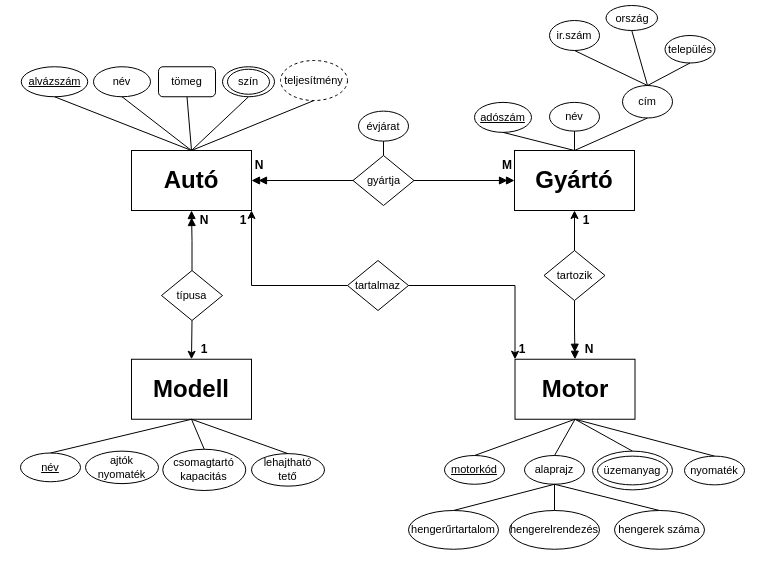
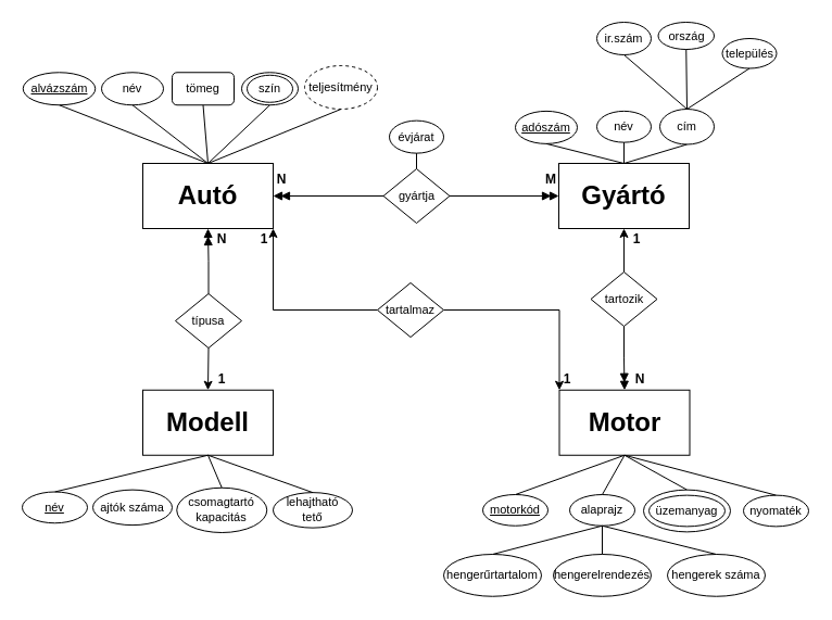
- <mxCell id="38" value="ország" style="ellipse;whiteSpace=wrap;html=1;fontSize=11;fillColor=none;" parent="1" vertex="1"><mxGeometry x="605.5" y="5" width="51.5" height="25" as="geometry" /></mxCell>
+ <mxCell id="38" value="ország" style="ellipse;whiteSpace=wrap;html=1;fontSize=11;fillColor=none;" parent="1" vertex="1"><mxGeometry x="605.5" y="20" width="51.5" height="25" as="geometry" /></mxCell>
- <mxCell id="34" value="cím" style="ellipse;whiteSpace=wrap;html=1;fontSize=11;fillColor=none;" parent="1" vertex="1"><mxGeometry x="622" y="85.01" width="50" height="32.5" as="geometry" /></mxCell>
+ <mxCell id="34" value="cím" style="ellipse;whiteSpace=wrap;html=1;fontSize=11;fillColor=none;" parent="1" vertex="1"><mxGeometry x="607" y="100.01" width="50" height="32.5" as="geometry" /></mxCell>
- <mxCell id="59" value="ajtók nyomaték" style="ellipse;whiteSpace=wrap;html=1;fontSize=11;fillColor=none;" parent="1" vertex="1"><mxGeometry x="85" y="450.63" width="73" height="32.5" as="geometry" /></mxCell>
+ <mxCell id="59" value="ajtók száma" style="ellipse;whiteSpace=wrap;html=1;fontSize=11;fillColor=none;" parent="1" vertex="1"><mxGeometry x="85" y="450.63" width="73" height="32.5" as="geometry" /></mxCell>
